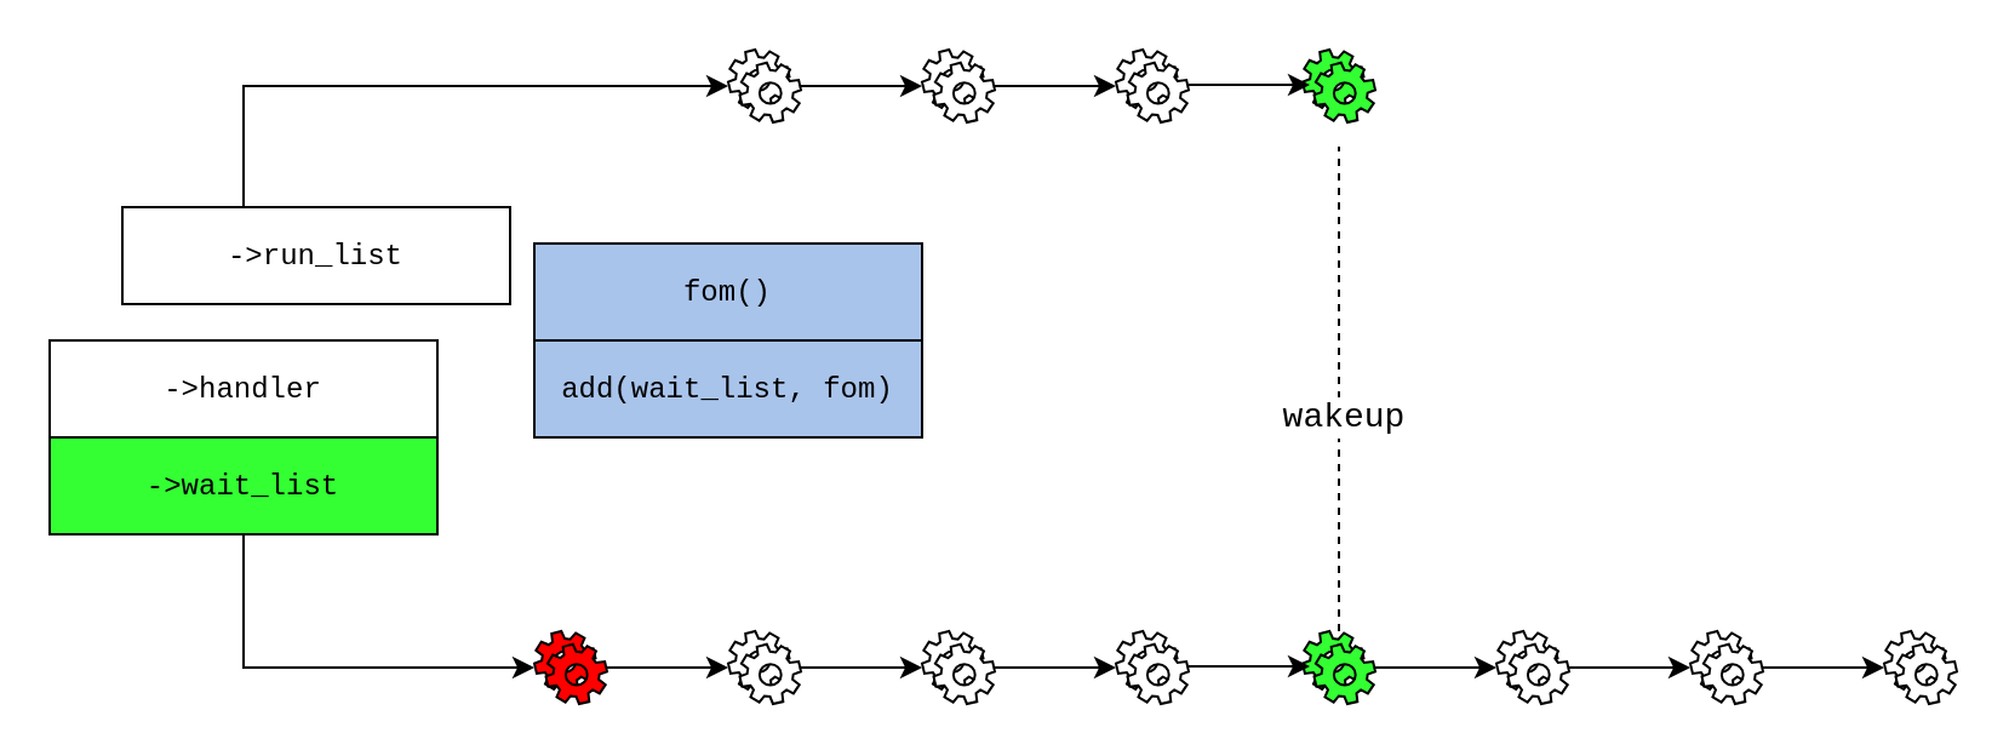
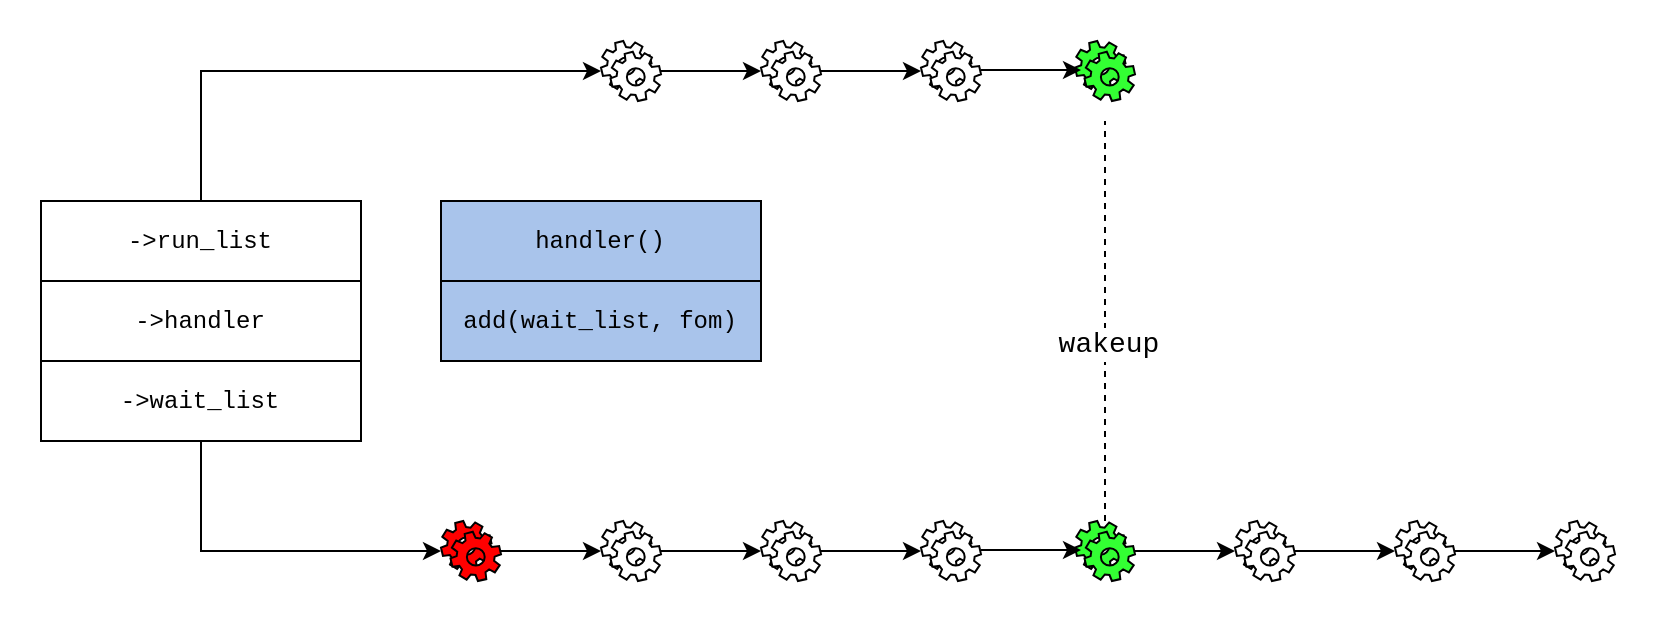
- <mxCell id="6" value="&lt;font face=&quot;Courier New&quot;&gt;-&amp;gt;run_list&lt;/font&gt;" style="rounded=0;whiteSpace=wrap;html=1;fillColor=#FFFFFF;" parent="1" vertex="1"><mxGeometry x="50" y="85" width="160" height="40" as="geometry" /></mxCell>
+ <mxCell id="6" value="&lt;font face=&quot;Courier New&quot;&gt;-&amp;gt;run_list&lt;/font&gt;" style="rounded=0;whiteSpace=wrap;html=1;fillColor=#FFFFFF;" parent="1" vertex="1"><mxGeometry x="20" y="100" width="160" height="40" as="geometry" /></mxCell>
- <mxCell id="27" value="&lt;font face=&quot;Courier New&quot;&gt;fom()&lt;/font&gt;" style="rounded=0;whiteSpace=wrap;html=1;fillColor=#A9C4EB;" parent="1" vertex="1"><mxGeometry x="220" y="100" width="160" height="40" as="geometry" /></mxCell>
+ <mxCell id="27" value="&lt;font face=&quot;Courier New&quot;&gt;handler()&lt;/font&gt;" style="rounded=0;whiteSpace=wrap;html=1;fillColor=#A9C4EB;" parent="1" vertex="1"><mxGeometry x="220" y="100" width="160" height="40" as="geometry" /></mxCell>
- <mxCell id="4" value="&lt;font face=&quot;Courier New&quot;&gt;-&amp;gt;wait_list&lt;/font&gt;" style="rounded=0;whiteSpace=wrap;html=1;fillColor=#33ff33;" parent="1" vertex="1"><mxGeometry x="20" y="180" width="160" height="40" as="geometry" /></mxCell>
+ <mxCell id="4" value="&lt;font face=&quot;Courier New&quot;&gt;-&amp;gt;wait_list&lt;/font&gt;" style="rounded=0;whiteSpace=wrap;html=1;fillColor=#FFFFFF;" parent="1" vertex="1"><mxGeometry x="20" y="180" width="160" height="40" as="geometry" /></mxCell>
